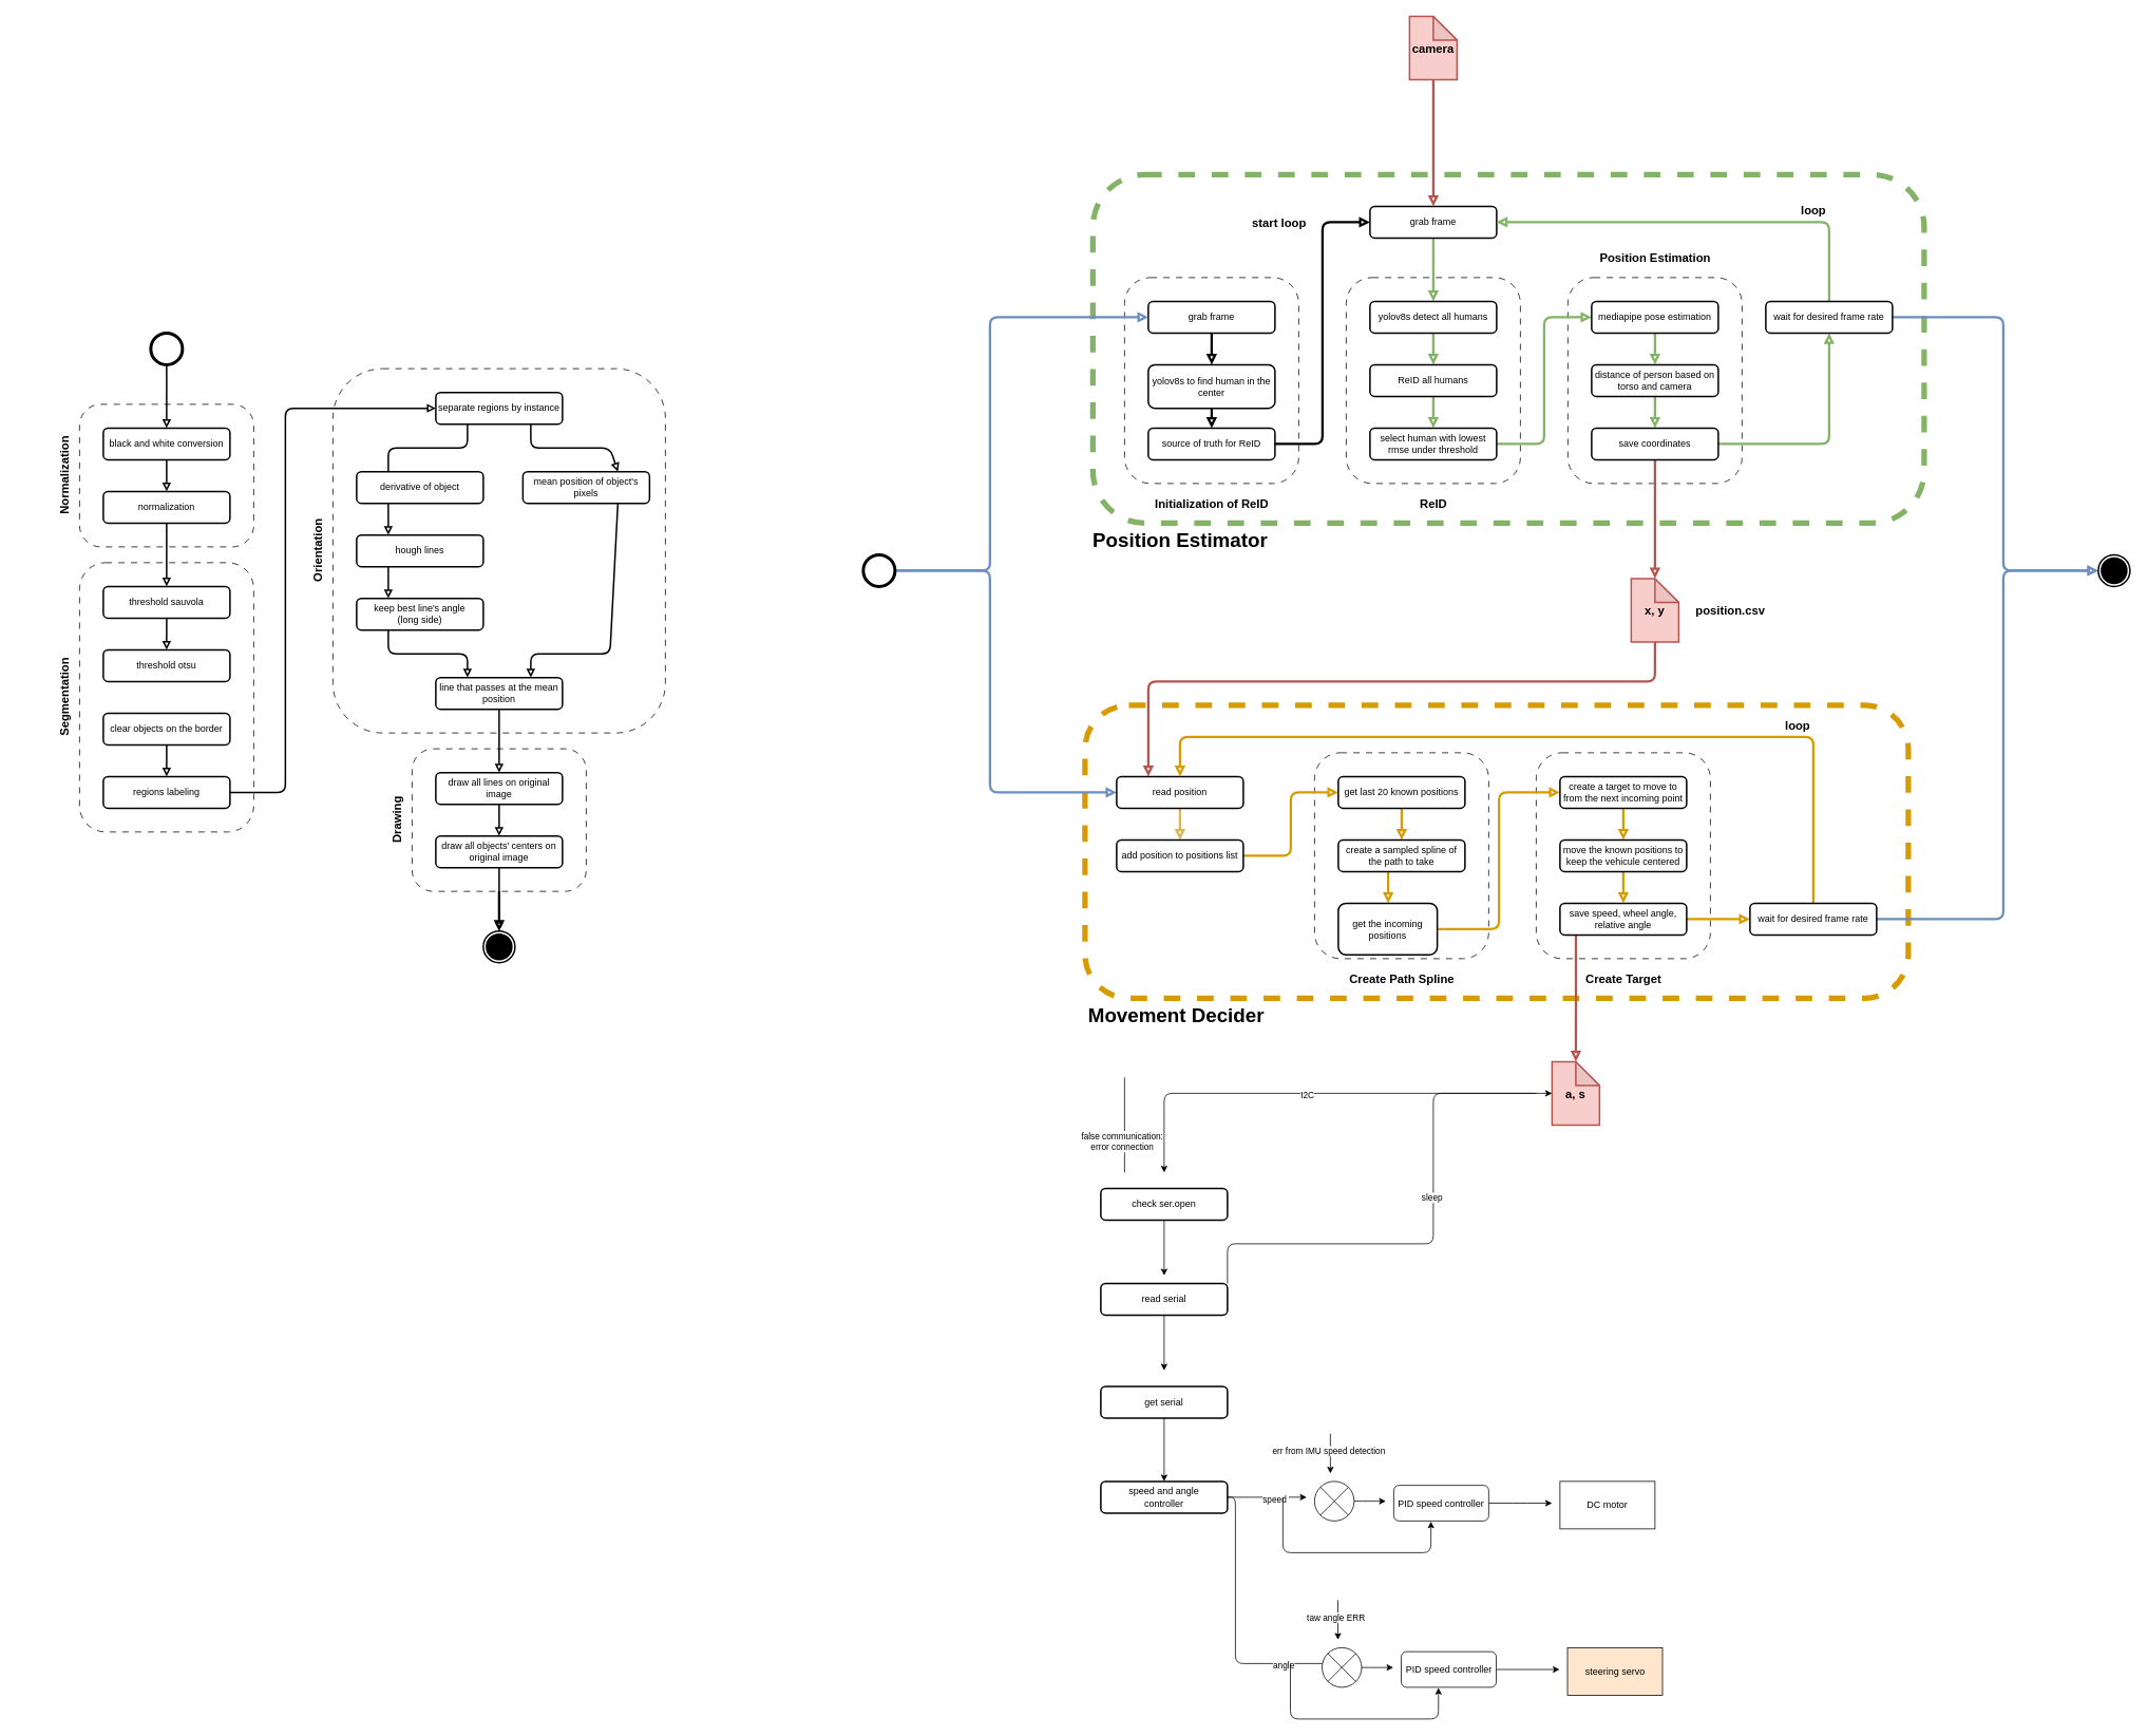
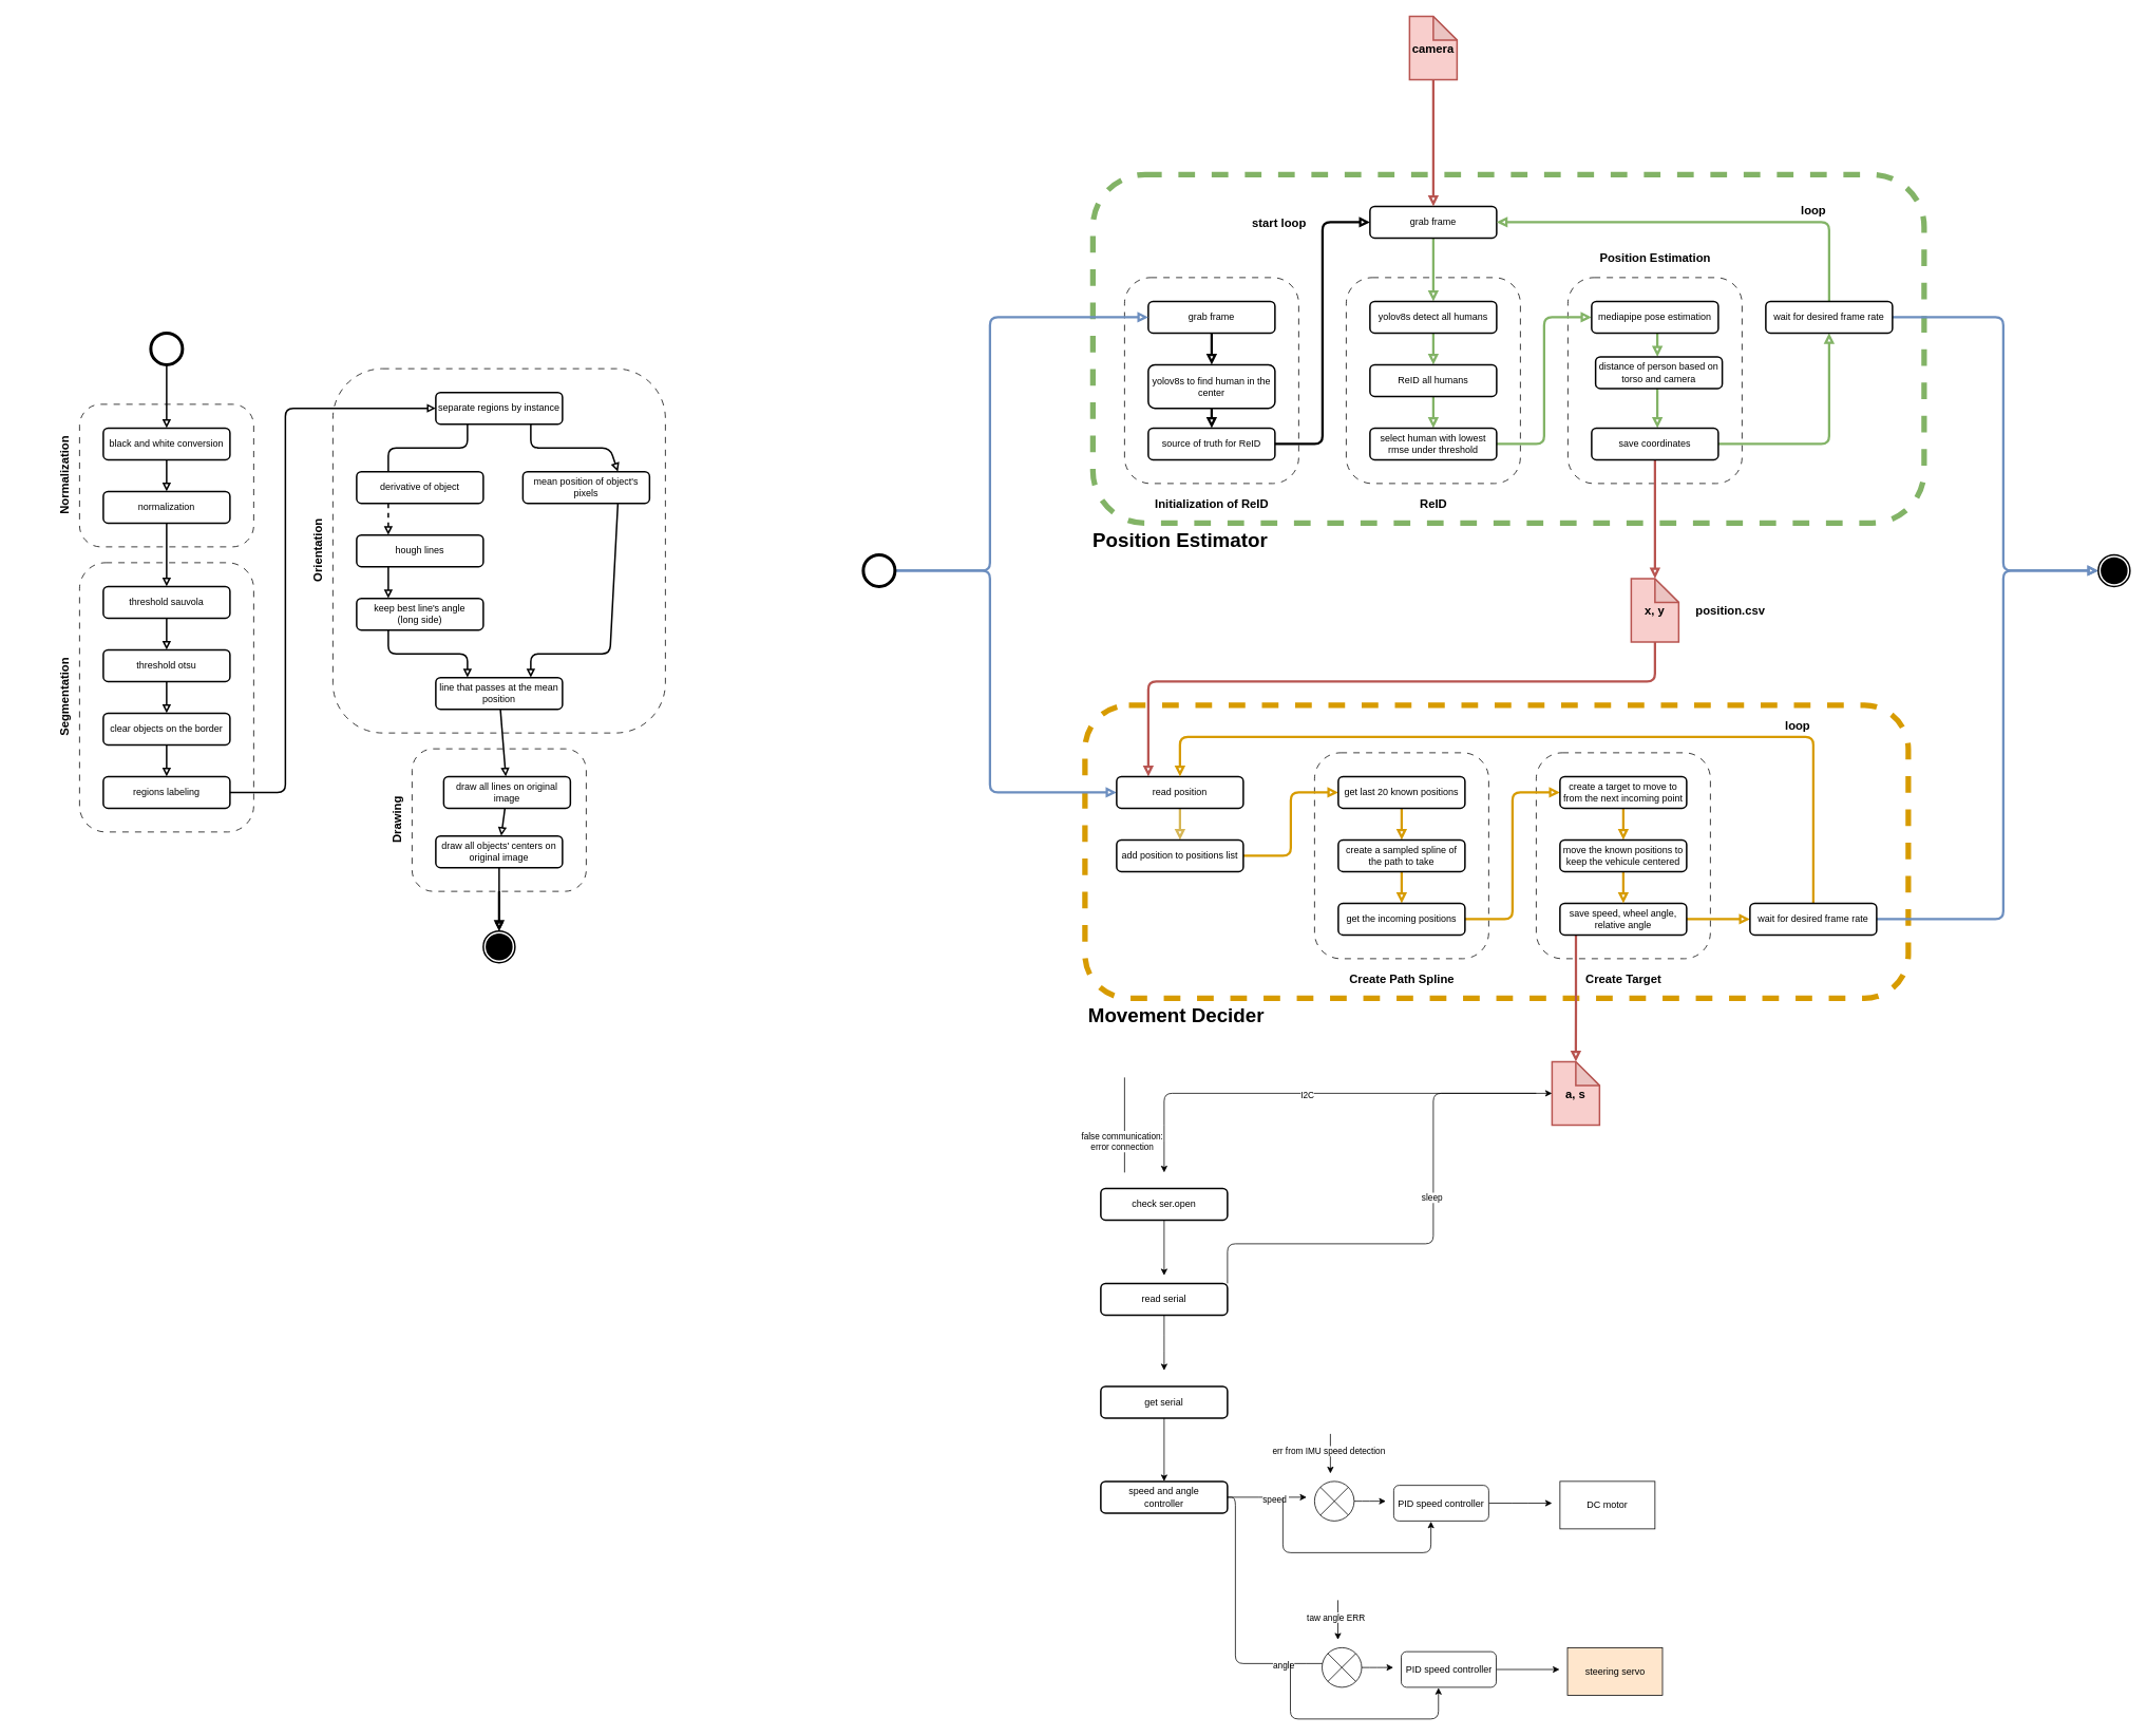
- <mxCell id="72" value="distance of person based on torso and camera" style="rounded=1;whiteSpace=wrap;html=1;fillColor=none;strokeWidth=2;" parent="1" vertex="1"><mxGeometry x="2010" y="460" width="160" height="40" as="geometry" /></mxCell>
+ <mxCell id="72" value="distance of person based on torso and camera" style="rounded=1;whiteSpace=wrap;html=1;fillColor=none;strokeWidth=2;" parent="1" vertex="1"><mxGeometry x="2015" y="450" width="160" height="40" as="geometry" /></mxCell>
- <mxCell id="34" style="edgeStyle=none;html=1;strokeWidth=2;fontSize=15;endArrow=block;endFill=0;entryX=0.25;entryY=0;entryDx=0;entryDy=0;exitX=0.25;exitY=1;exitDx=0;exitDy=0;" parent="1" source="35" target="37" edge="1"><mxGeometry relative="1" as="geometry" /></mxCell>
+ <mxCell id="34" style="edgeStyle=none;html=1;strokeWidth=2;fontSize=15;endArrow=block;endFill=0;entryX=0.25;entryY=0;entryDx=0;entryDy=0;exitX=0.25;exitY=1;exitDx=0;exitDy=0;dashed=1;" parent="1" source="35" target="37" edge="1"><mxGeometry relative="1" as="geometry" /></mxCell>
+ <mxCell id="21" style="edgeStyle=none;html=1;strokeWidth=2;endArrow=block;endFill=0;" parent="1" source="22" target="24" edge="1"><mxGeometry relative="1" as="geometry" /></mxCell>
- <mxCell id="44" value="draw all lines on original image" style="rounded=1;whiteSpace=wrap;html=1;fillColor=none;strokeWidth=2;" parent="1" vertex="1"><mxGeometry x="550" y="975" width="160" height="40" as="geometry" /></mxCell>
+ <mxCell id="44" value="draw all lines on original image" style="rounded=1;whiteSpace=wrap;html=1;fillColor=none;strokeWidth=2;" parent="1" vertex="1"><mxGeometry x="560" y="980" width="160" height="40" as="geometry" /></mxCell>
- <mxCell id="96" value="get the incoming positions" style="rounded=1;whiteSpace=wrap;html=1;fillColor=none;strokeWidth=2;" parent="1" vertex="1"><mxGeometry x="1690" y="1140" width="125" height="65" as="geometry" /></mxCell>
+ <mxCell id="96" value="get the incoming positions" style="rounded=1;whiteSpace=wrap;html=1;fillColor=none;strokeWidth=2;" parent="1" vertex="1"><mxGeometry x="1690" y="1140" width="160" height="40" as="geometry" /></mxCell>
